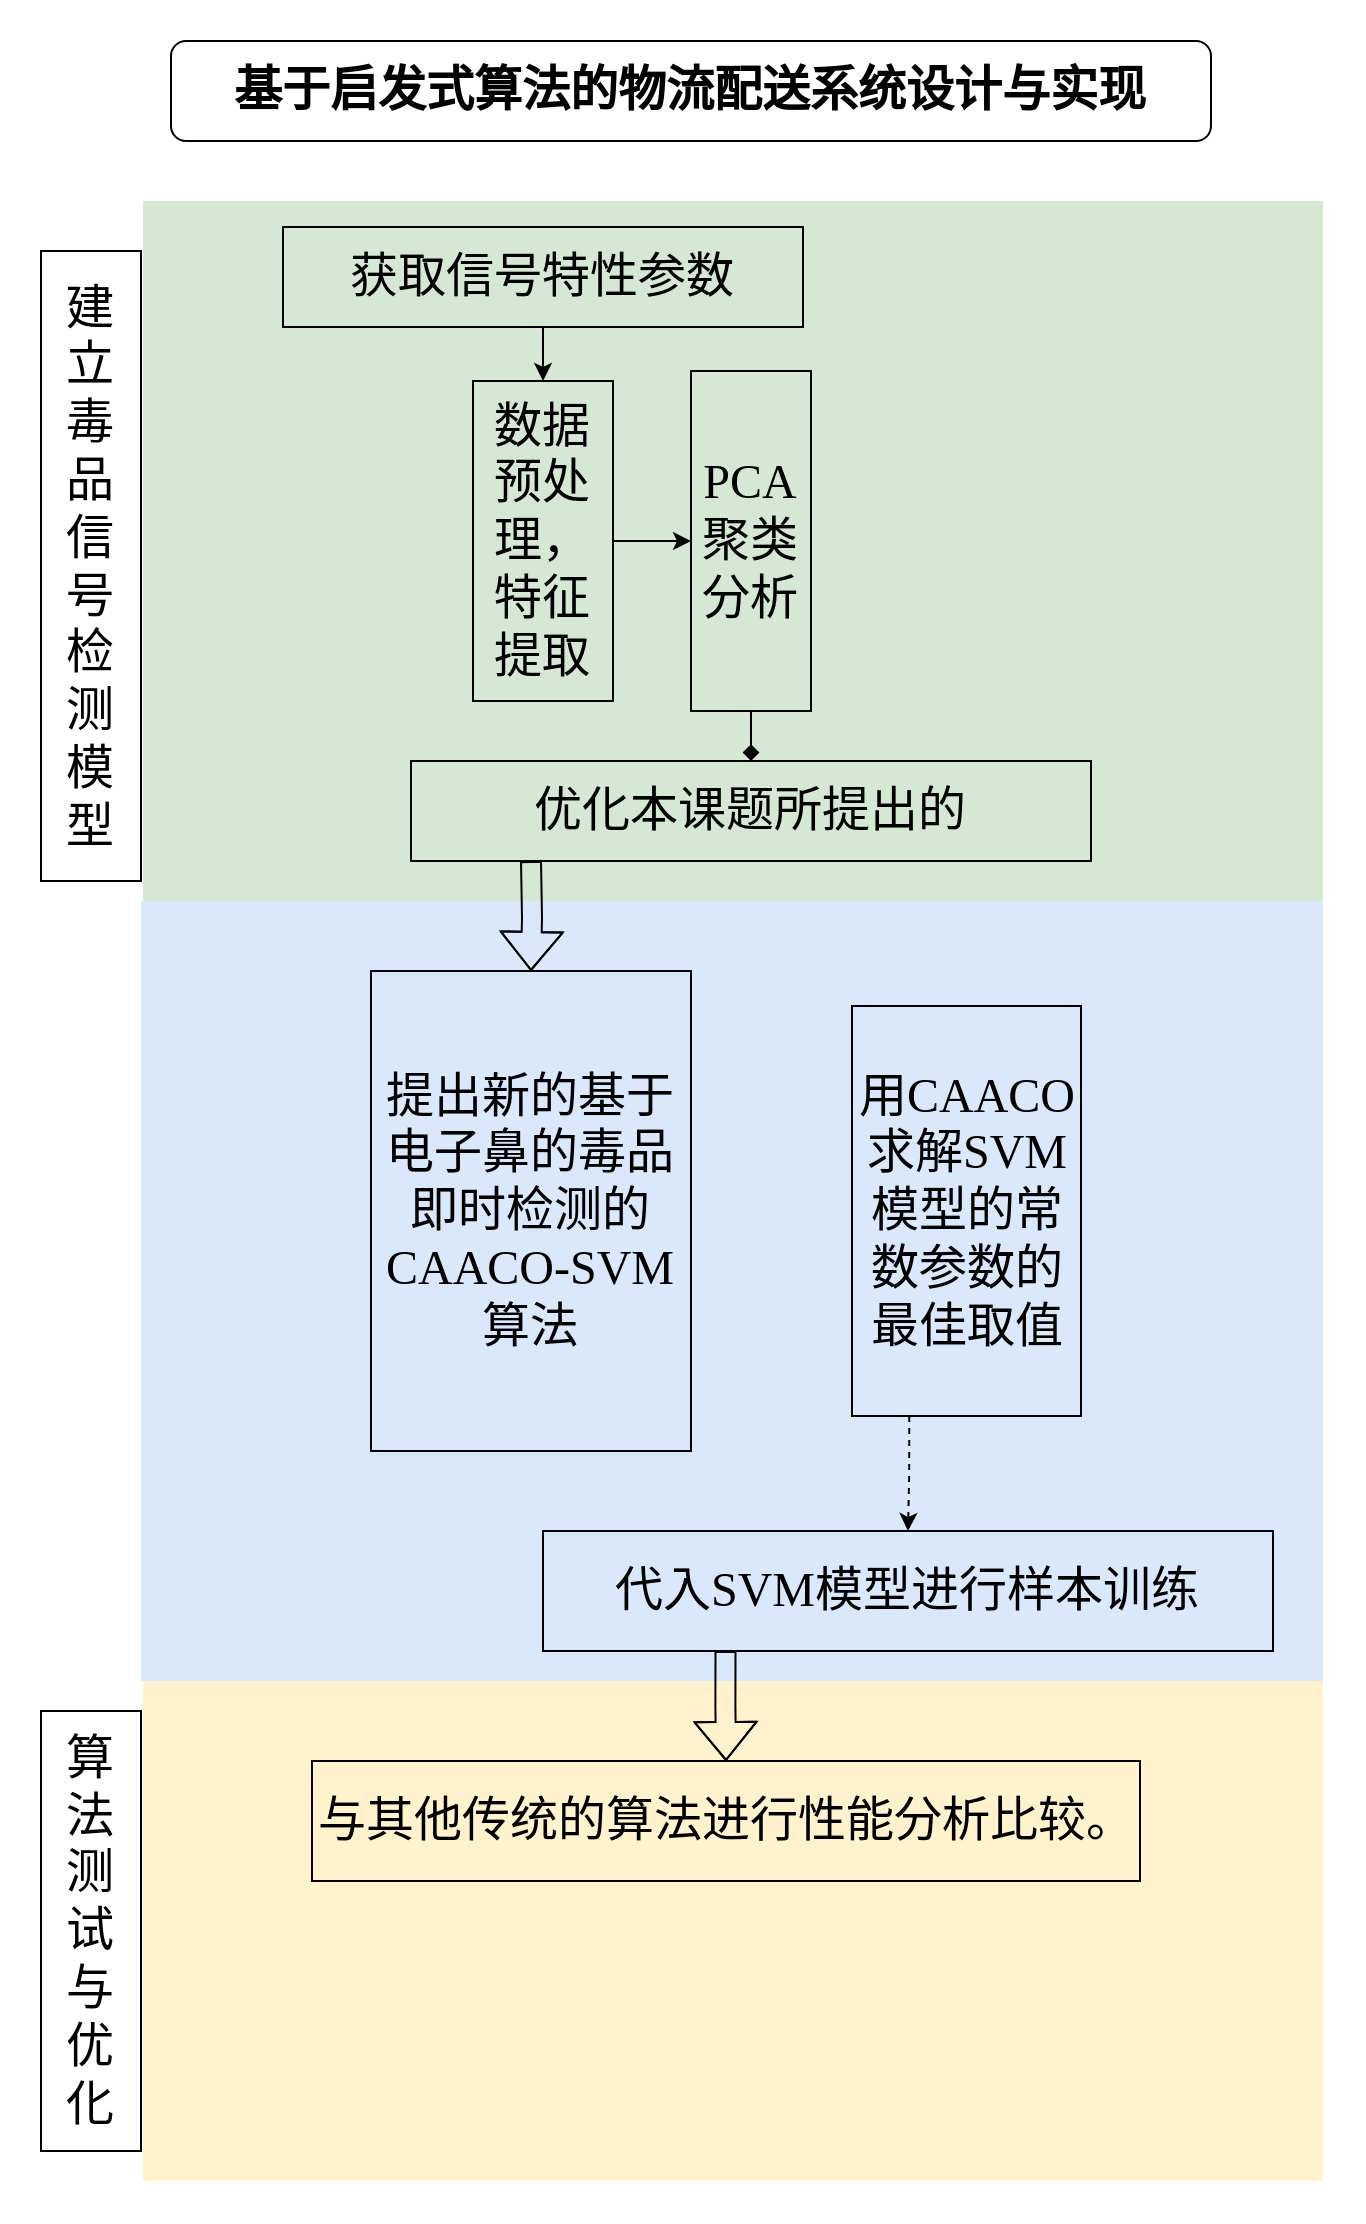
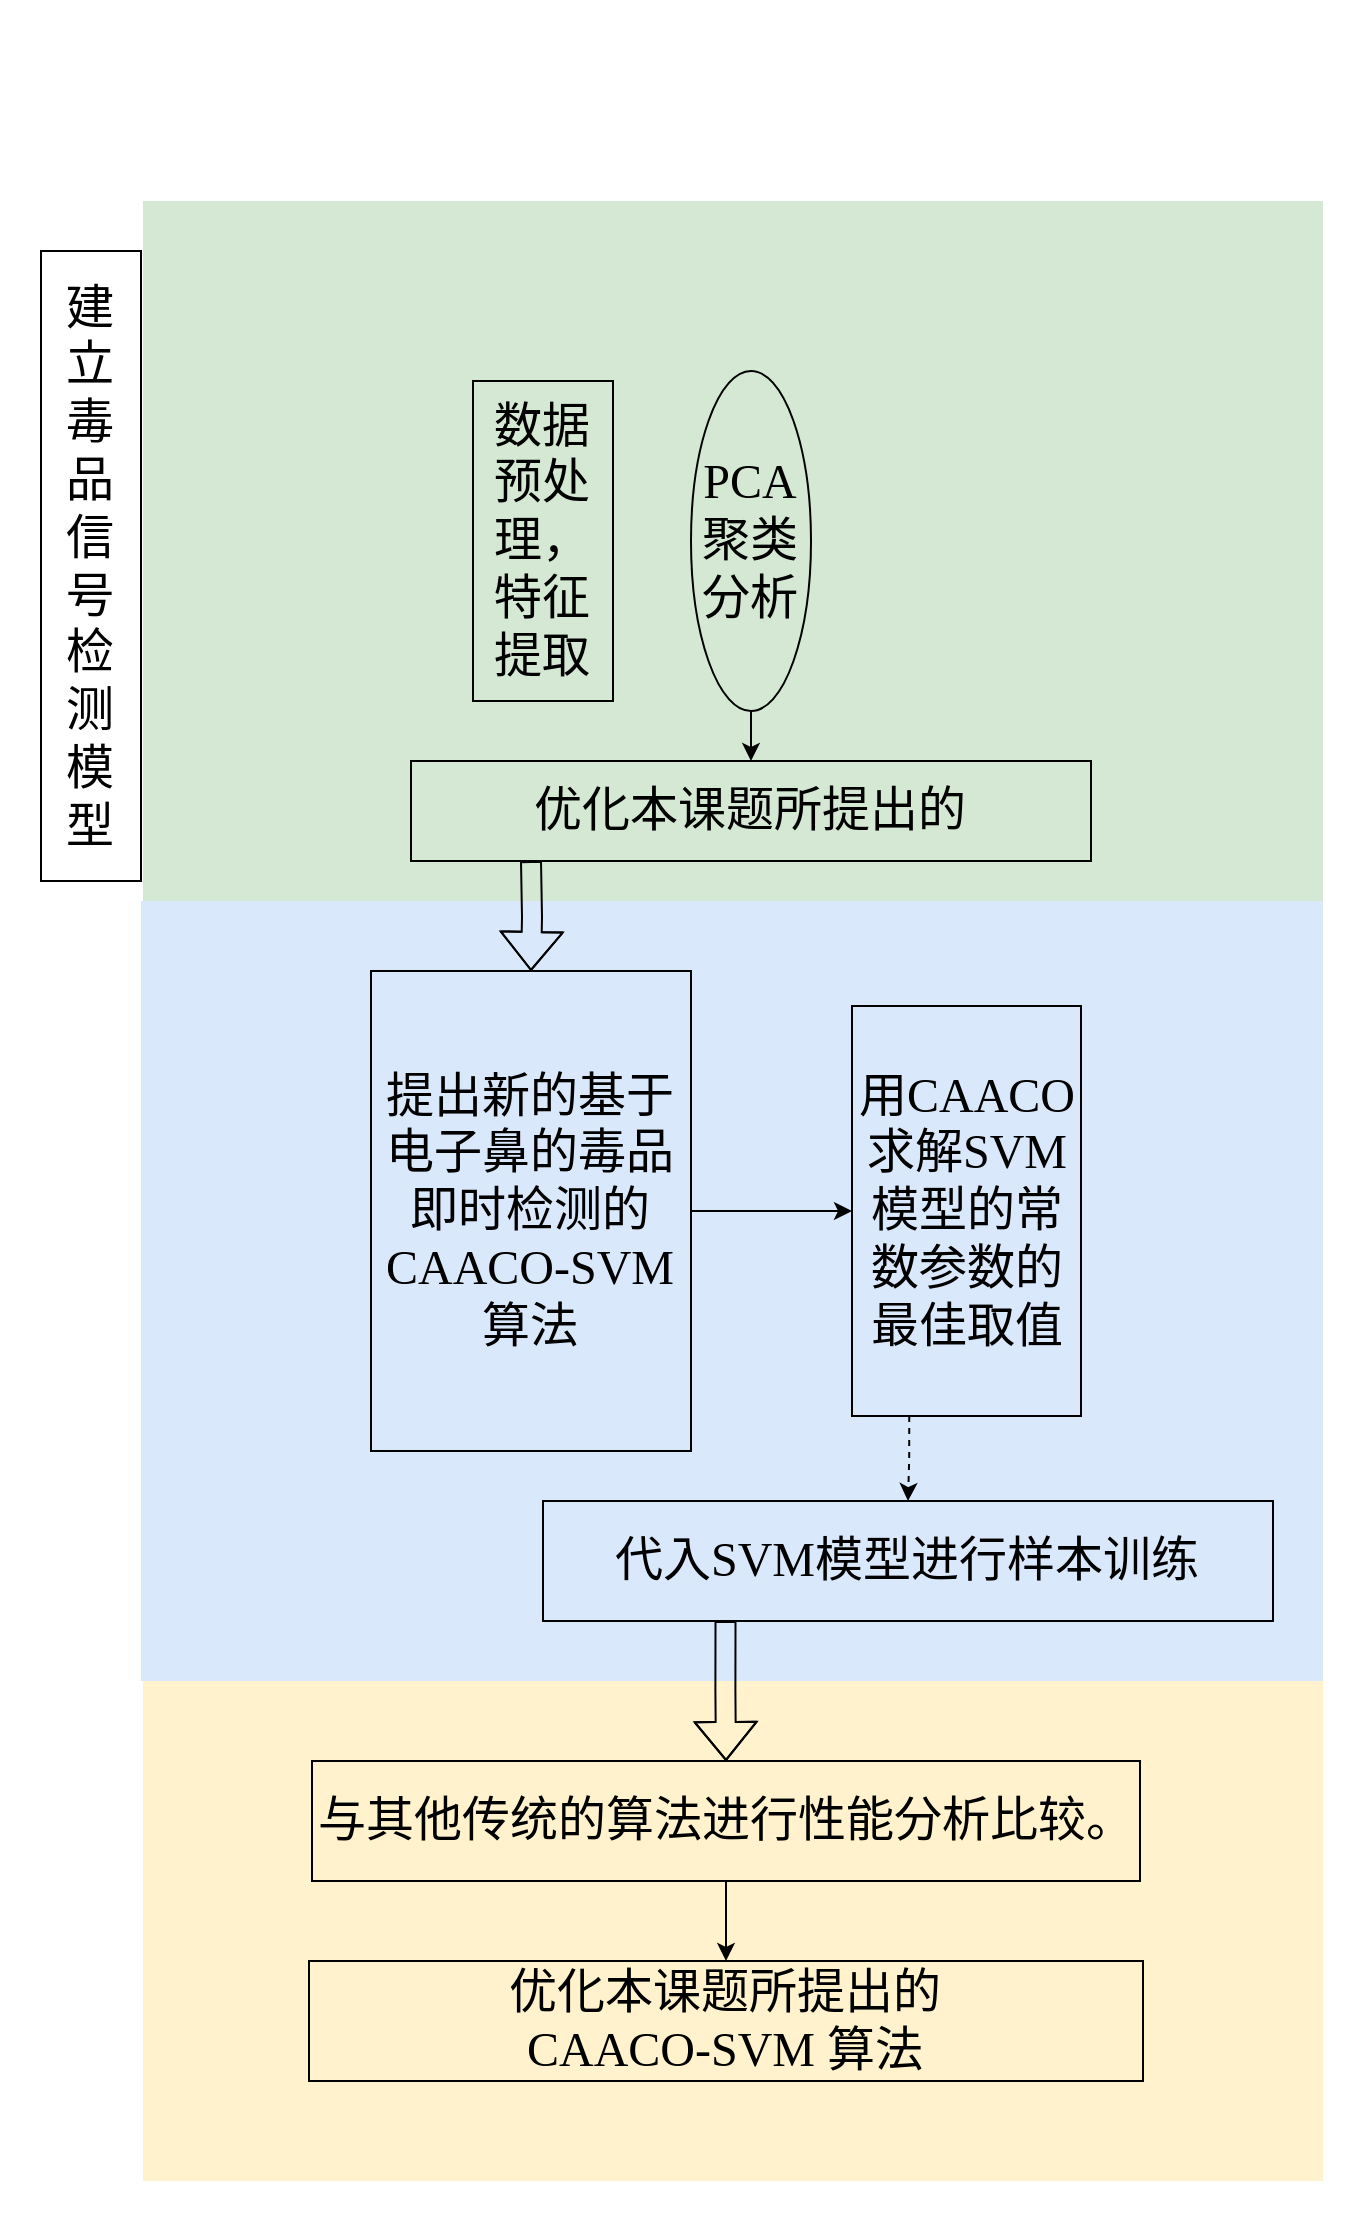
- <mxCell id="11" value="&lt;font face=&quot;宋体&quot; style=&quot;font-size: 24px;&quot;&gt;&lt;b&gt;基于启发式算法的物流配送系统设计与实现&lt;/b&gt;&lt;/font&gt;" style="rounded=1;whiteSpace=wrap;html=1;fillColor=none;" parent="1" vertex="1"><mxGeometry x="85" y="20" width="520" height="50" as="geometry" /></mxCell>
- <mxCell id="6" value="&lt;font face=&quot;宋体&quot;&gt;获取信号特性参数&lt;/font&gt;" style="rounded=0;whiteSpace=wrap;html=1;fontSize=24;fillColor=none;" parent="1" vertex="1"><mxGeometry x="141" y="113" width="260" height="50" as="geometry" /></mxCell>
- <mxCell id="5" value="" style="edgeStyle=orthogonalEdgeStyle;rounded=0;orthogonalLoop=1;jettySize=auto;html=1;" parent="1" source="6" target="8" edge="1"><mxGeometry relative="1" as="geometry" /></mxCell>
- <mxCell id="7" value="" style="edgeStyle=orthogonalEdgeStyle;rounded=0;orthogonalLoop=1;jettySize=auto;html=1;" parent="1" source="8" target="13" edge="1"><mxGeometry relative="1" as="geometry" /></mxCell>
- <mxCell id="13" value="&lt;font face=&quot;Times New Roman&quot;&gt;PCA&lt;/font&gt;&lt;font face=&quot;宋体&quot;&gt; 聚类分析&lt;/font&gt;" style="rounded=0;whiteSpace=wrap;html=1;fontSize=24;fillColor=none;" parent="1" vertex="1"><mxGeometry x="345" y="185" width="60" height="170" as="geometry" /></mxCell>
+ <mxCell id="13" value="&lt;font face=&quot;Times New Roman&quot;&gt;PCA&lt;/font&gt;&lt;font face=&quot;宋体&quot;&gt; 聚类分析&lt;/font&gt;" style="ellipse;whiteSpace=wrap;html=1;fontSize=24;fillColor=none;" parent="1" vertex="1"><mxGeometry x="345" y="185" width="60" height="170" as="geometry" /></mxCell>
- <mxCell id="12" value="" style="edgeStyle=orthogonalEdgeStyle;rounded=0;orthogonalLoop=1;jettySize=auto;html=1;endArrow=diamond;" parent="1" source="13" target="15" edge="1"><mxGeometry relative="1" as="geometry" /></mxCell>
+ <mxCell id="12" value="" style="edgeStyle=orthogonalEdgeStyle;rounded=0;orthogonalLoop=1;jettySize=auto;html=1;" parent="1" source="13" target="15" edge="1"><mxGeometry relative="1" as="geometry" /></mxCell>
+ <mxCell id="16" value="" style="edgeStyle=orthogonalEdgeStyle;rounded=0;orthogonalLoop=1;jettySize=auto;html=1;" parent="1" source="17" target="10" edge="1"><mxGeometry relative="1" as="geometry" /></mxCell>
- <mxCell id="22" value="&lt;span style=&quot;font-family: &amp;quot;Times New Roman&amp;quot;, serif;&quot; lang=&quot;EN-US&quot;&gt;代入SVM模型进行样本训练&lt;/span&gt;" style="whiteSpace=wrap;html=1;fontSize=24;fillColor=none;rounded=0;" parent="1" vertex="1"><mxGeometry x="271" y="765" width="365" height="60" as="geometry" /></mxCell>
+ <mxCell id="22" value="&lt;span style=&quot;font-family: &amp;quot;Times New Roman&amp;quot;, serif;&quot; lang=&quot;EN-US&quot;&gt;代入SVM模型进行样本训练&lt;/span&gt;" style="whiteSpace=wrap;html=1;fontSize=24;fillColor=none;rounded=0;" parent="1" vertex="1"><mxGeometry x="271" y="750" width="365" height="60" as="geometry" /></mxCell>
+ <mxCell id="18" value="" style="edgeStyle=orthogonalEdgeStyle;rounded=0;orthogonalLoop=1;jettySize=auto;html=1;" parent="1" source="19" target="20" edge="1"><mxGeometry relative="1" as="geometry" /></mxCell>
- <mxCell id="24" value="&lt;font style=&quot;font-size: 24px;&quot;&gt;算&lt;br&gt;法&lt;br&gt;测&lt;br&gt;试&lt;br&gt;与&lt;br&gt;优&lt;br&gt;化&lt;br&gt;&lt;/font&gt;" style="rounded=0;whiteSpace=wrap;html=1;fontFamily=Times New Roman;" parent="1" vertex="1"><mxGeometry x="20" y="855" width="50" height="220" as="geometry" /></mxCell>
+ <mxCell id="20" value="&lt;font face=&quot;宋体&quot;&gt;优化本课题所提出的&lt;br&gt;&lt;/font&gt;&lt;span style=&quot;&quot; lang=&quot;EN-US&quot;&gt;&lt;font face=&quot;Times New Roman&quot;&gt;CAACO-SVM&amp;nbsp;&lt;/font&gt;&lt;/span&gt;&lt;span style=&quot;font-family: 宋体;&quot;&gt;算法&lt;/span&gt;" style="whiteSpace=wrap;html=1;fontSize=24;fillColor=none;rounded=0;" parent="1" vertex="1"><mxGeometry x="154" y="980" width="417" height="60" as="geometry" /></mxCell>
